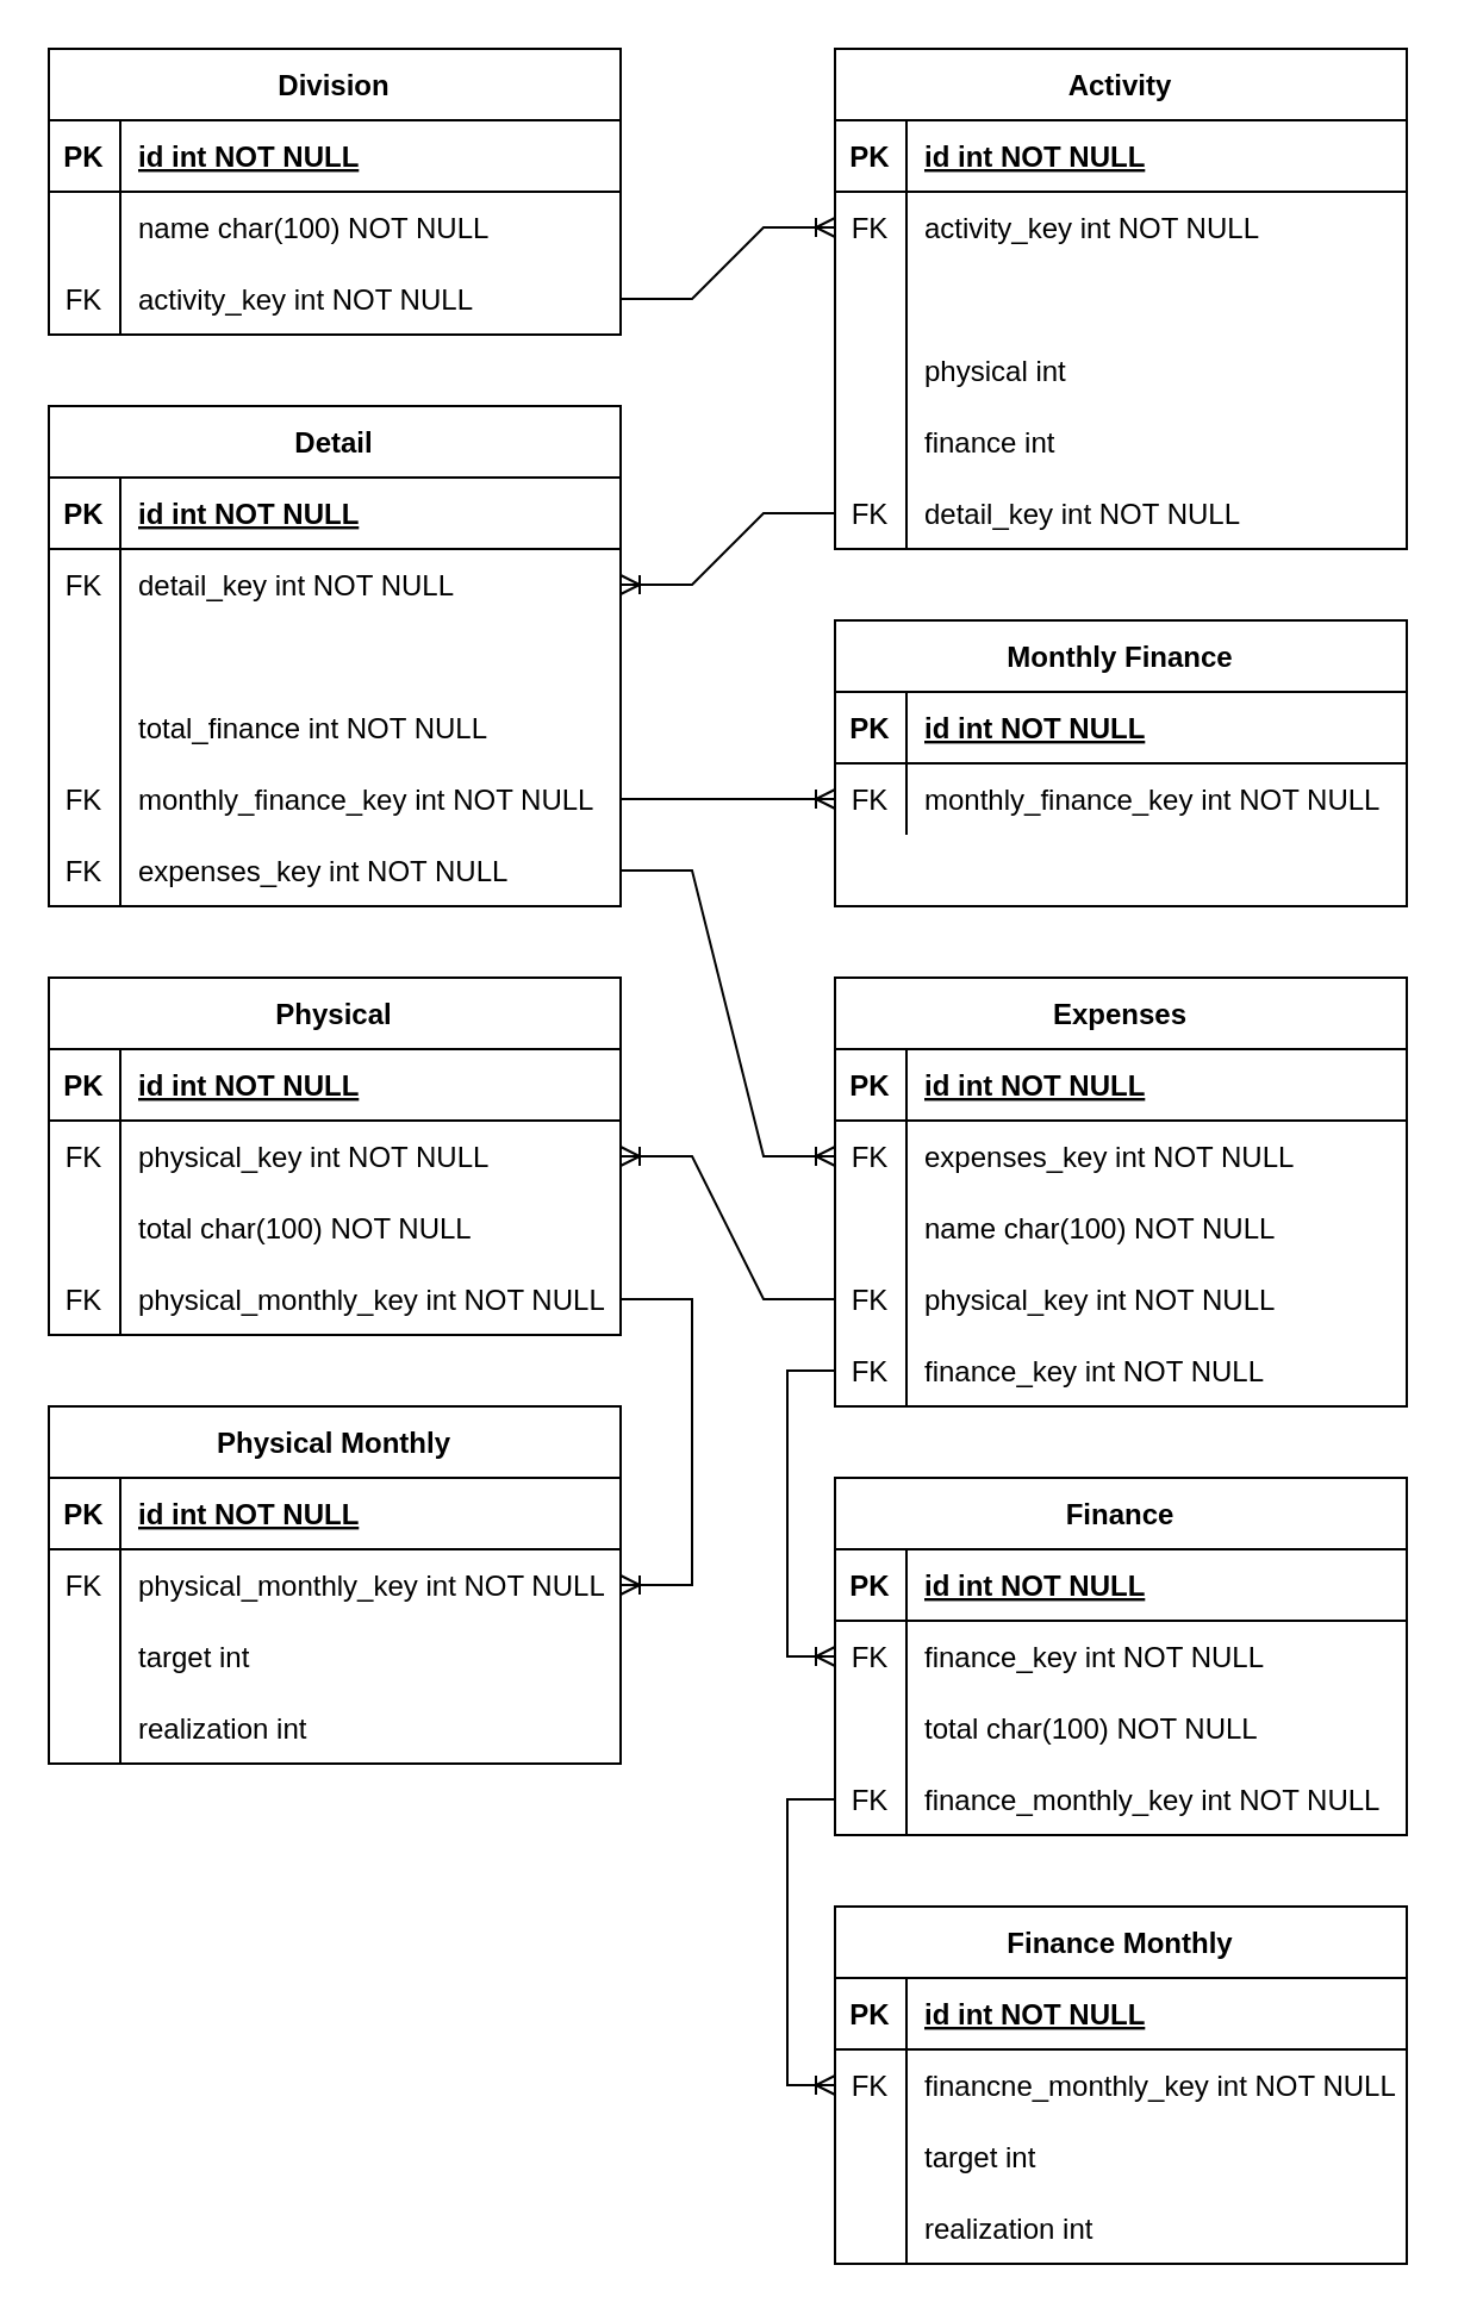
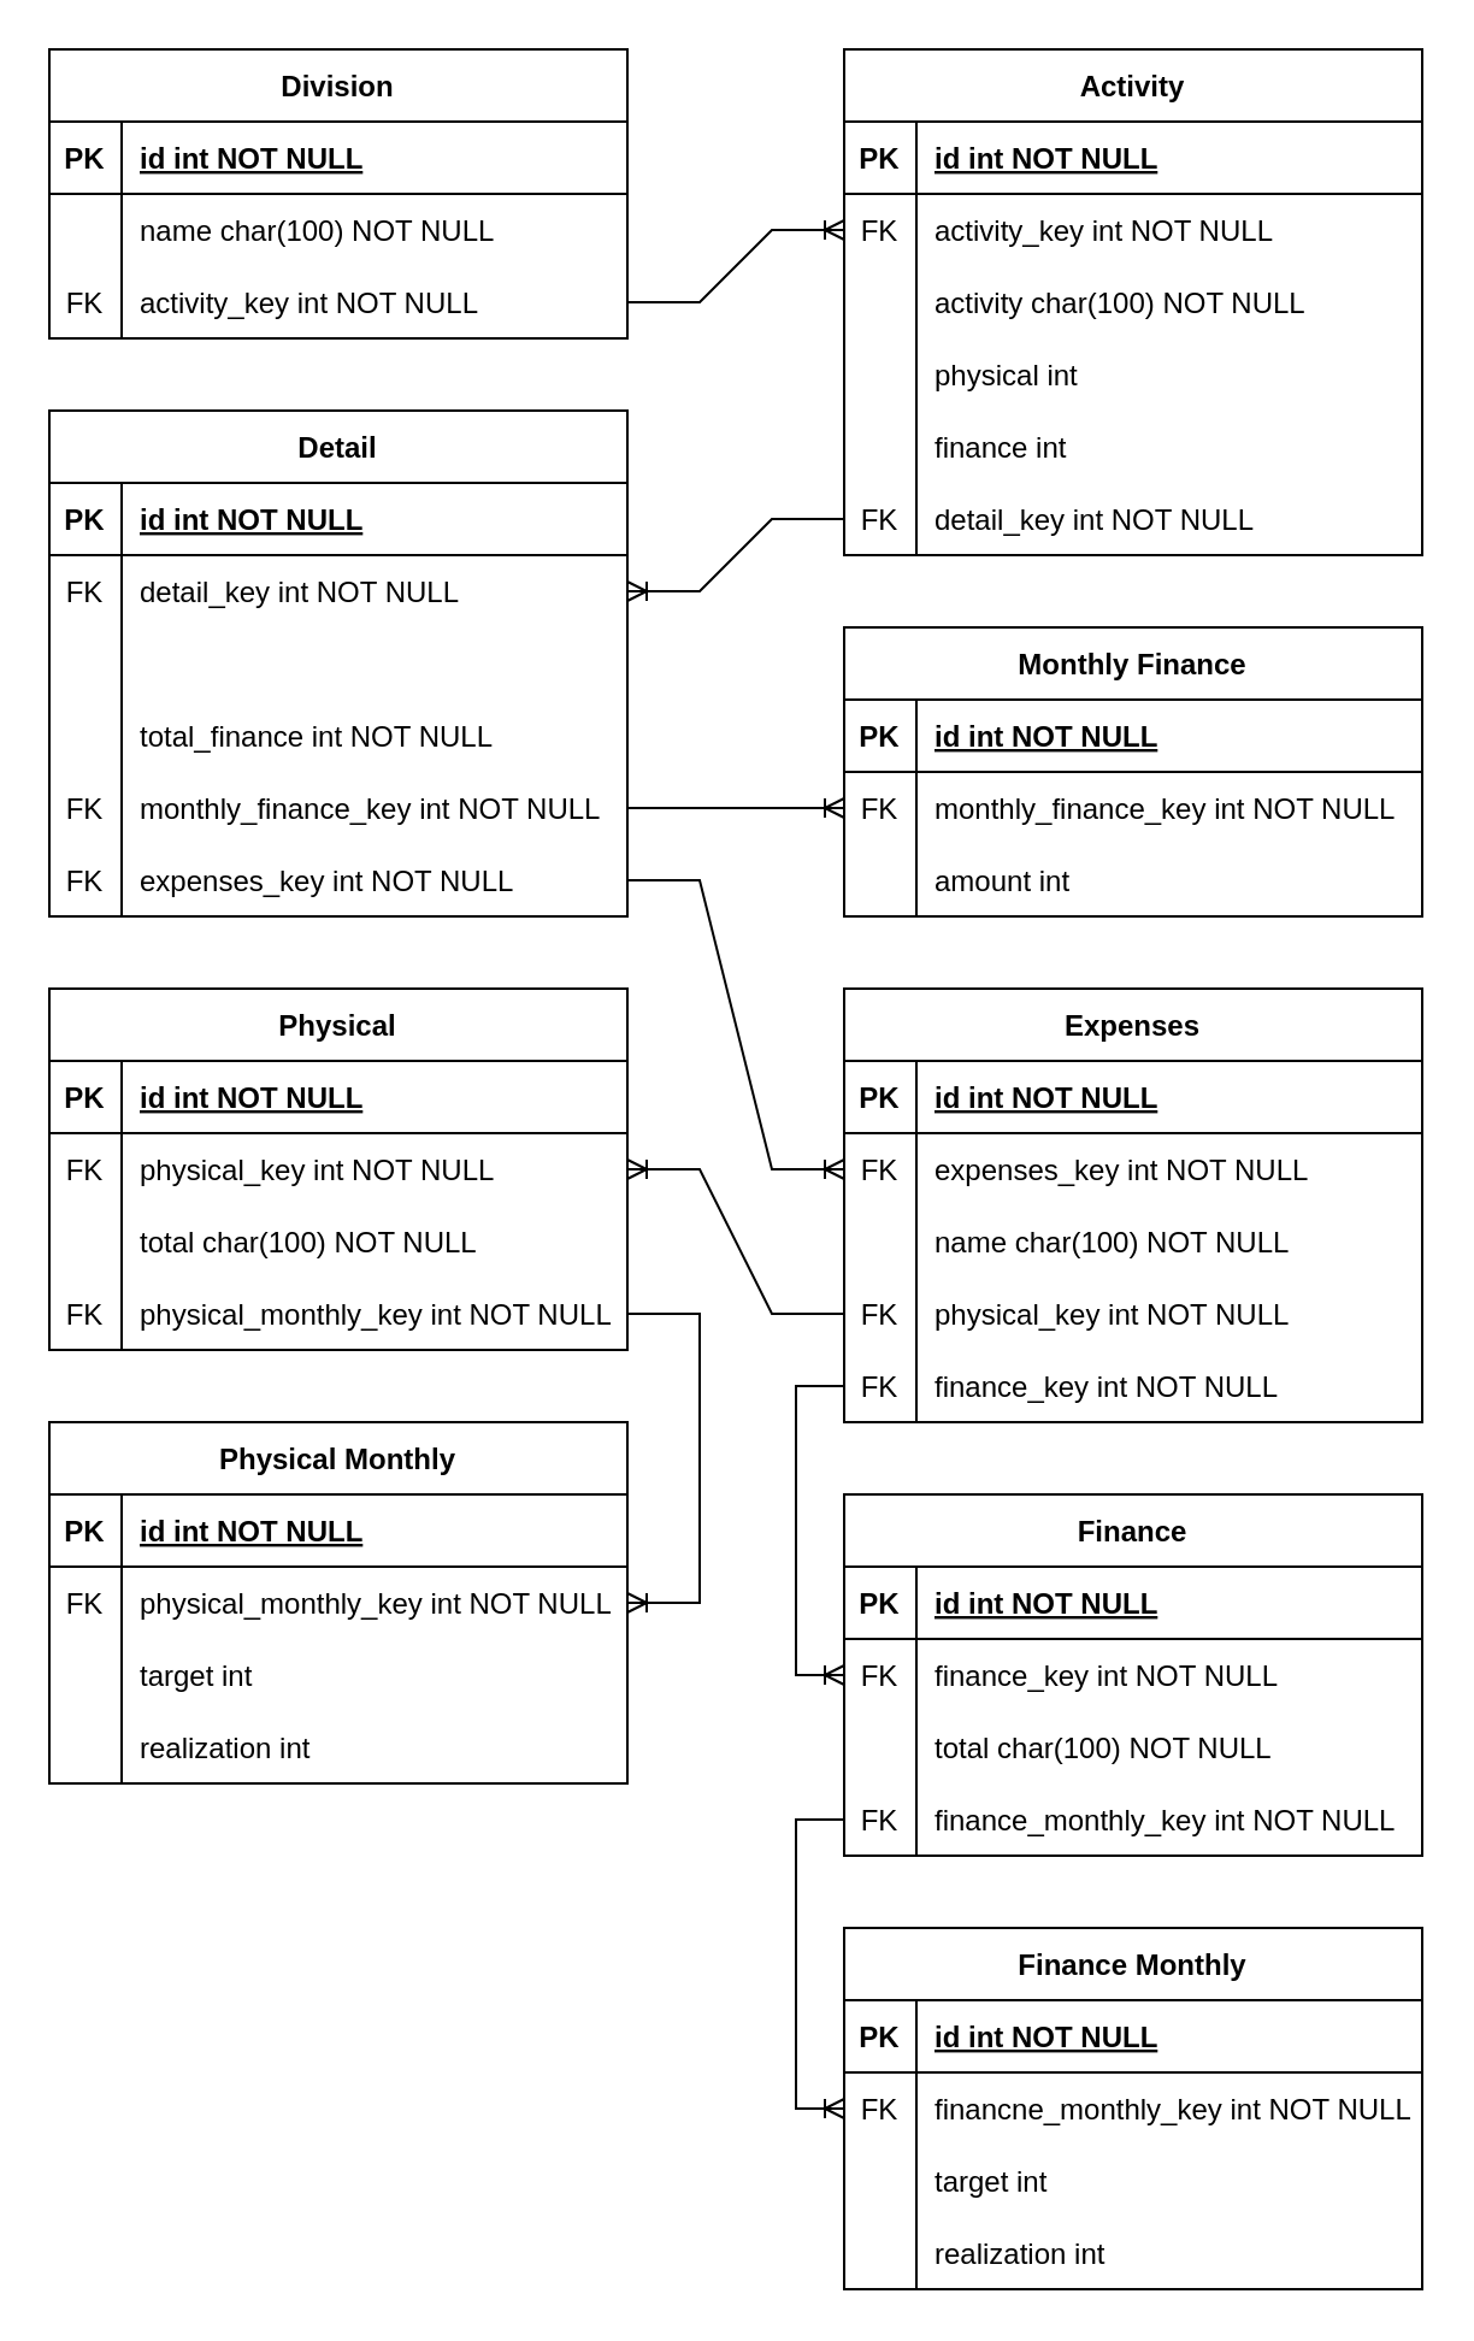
+ <mxCell id="21" value="activity char(100) NOT NULL" style="shape=partialRectangle;overflow=hidden;connectable=0;fillColor=none;top=0;left=0;bottom=0;right=0;align=left;spacingLeft=6;" parent="19" vertex="1"><mxGeometry x="30" width="210" height="30" as="geometry"><mxRectangle width="210" height="30" as="alternateBounds" /></mxGeometry></mxCell>
+ <mxCell id="60" value="amount int" style="shape=partialRectangle;overflow=hidden;connectable=0;fillColor=none;top=0;left=0;bottom=0;right=0;align=left;spacingLeft=6;" parent="58" vertex="1"><mxGeometry x="30" width="210" height="30" as="geometry"><mxRectangle width="210" height="30" as="alternateBounds" /></mxGeometry></mxCell>
